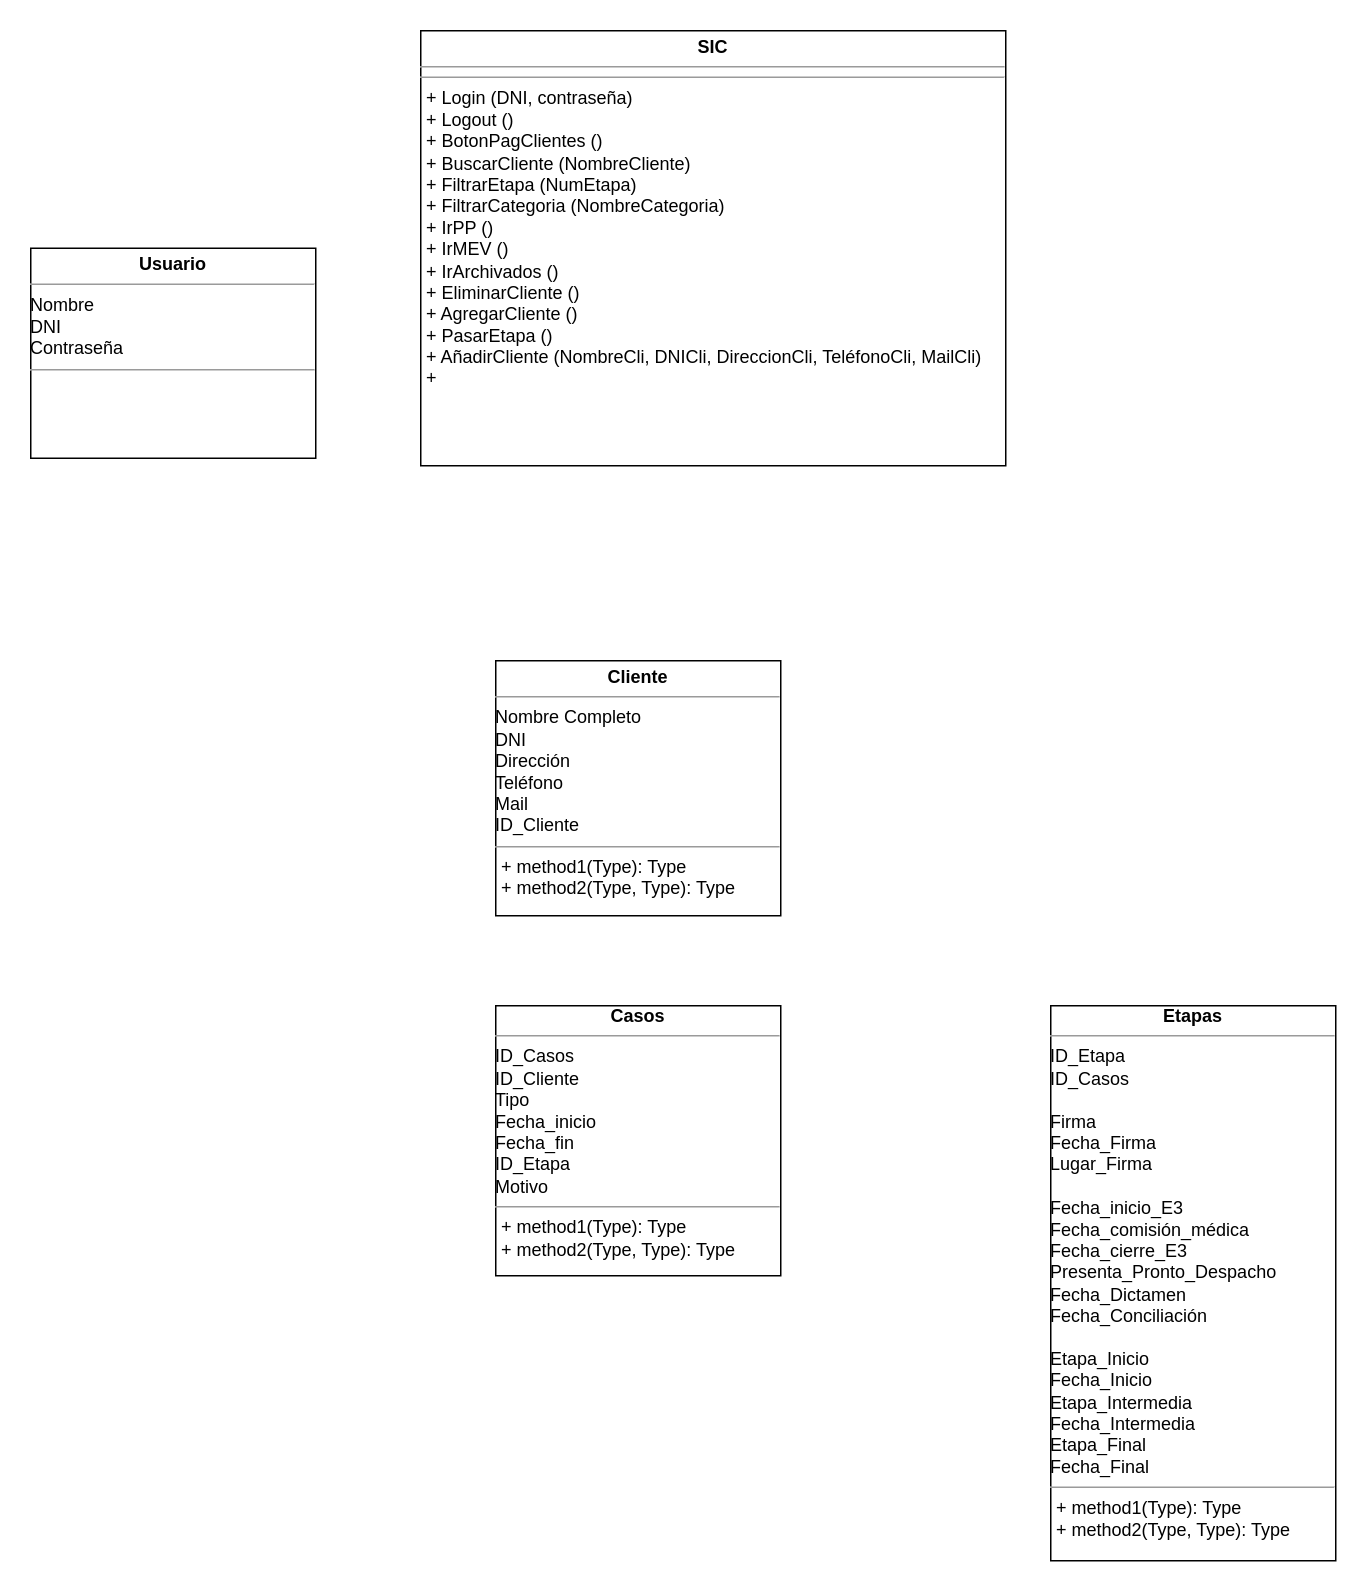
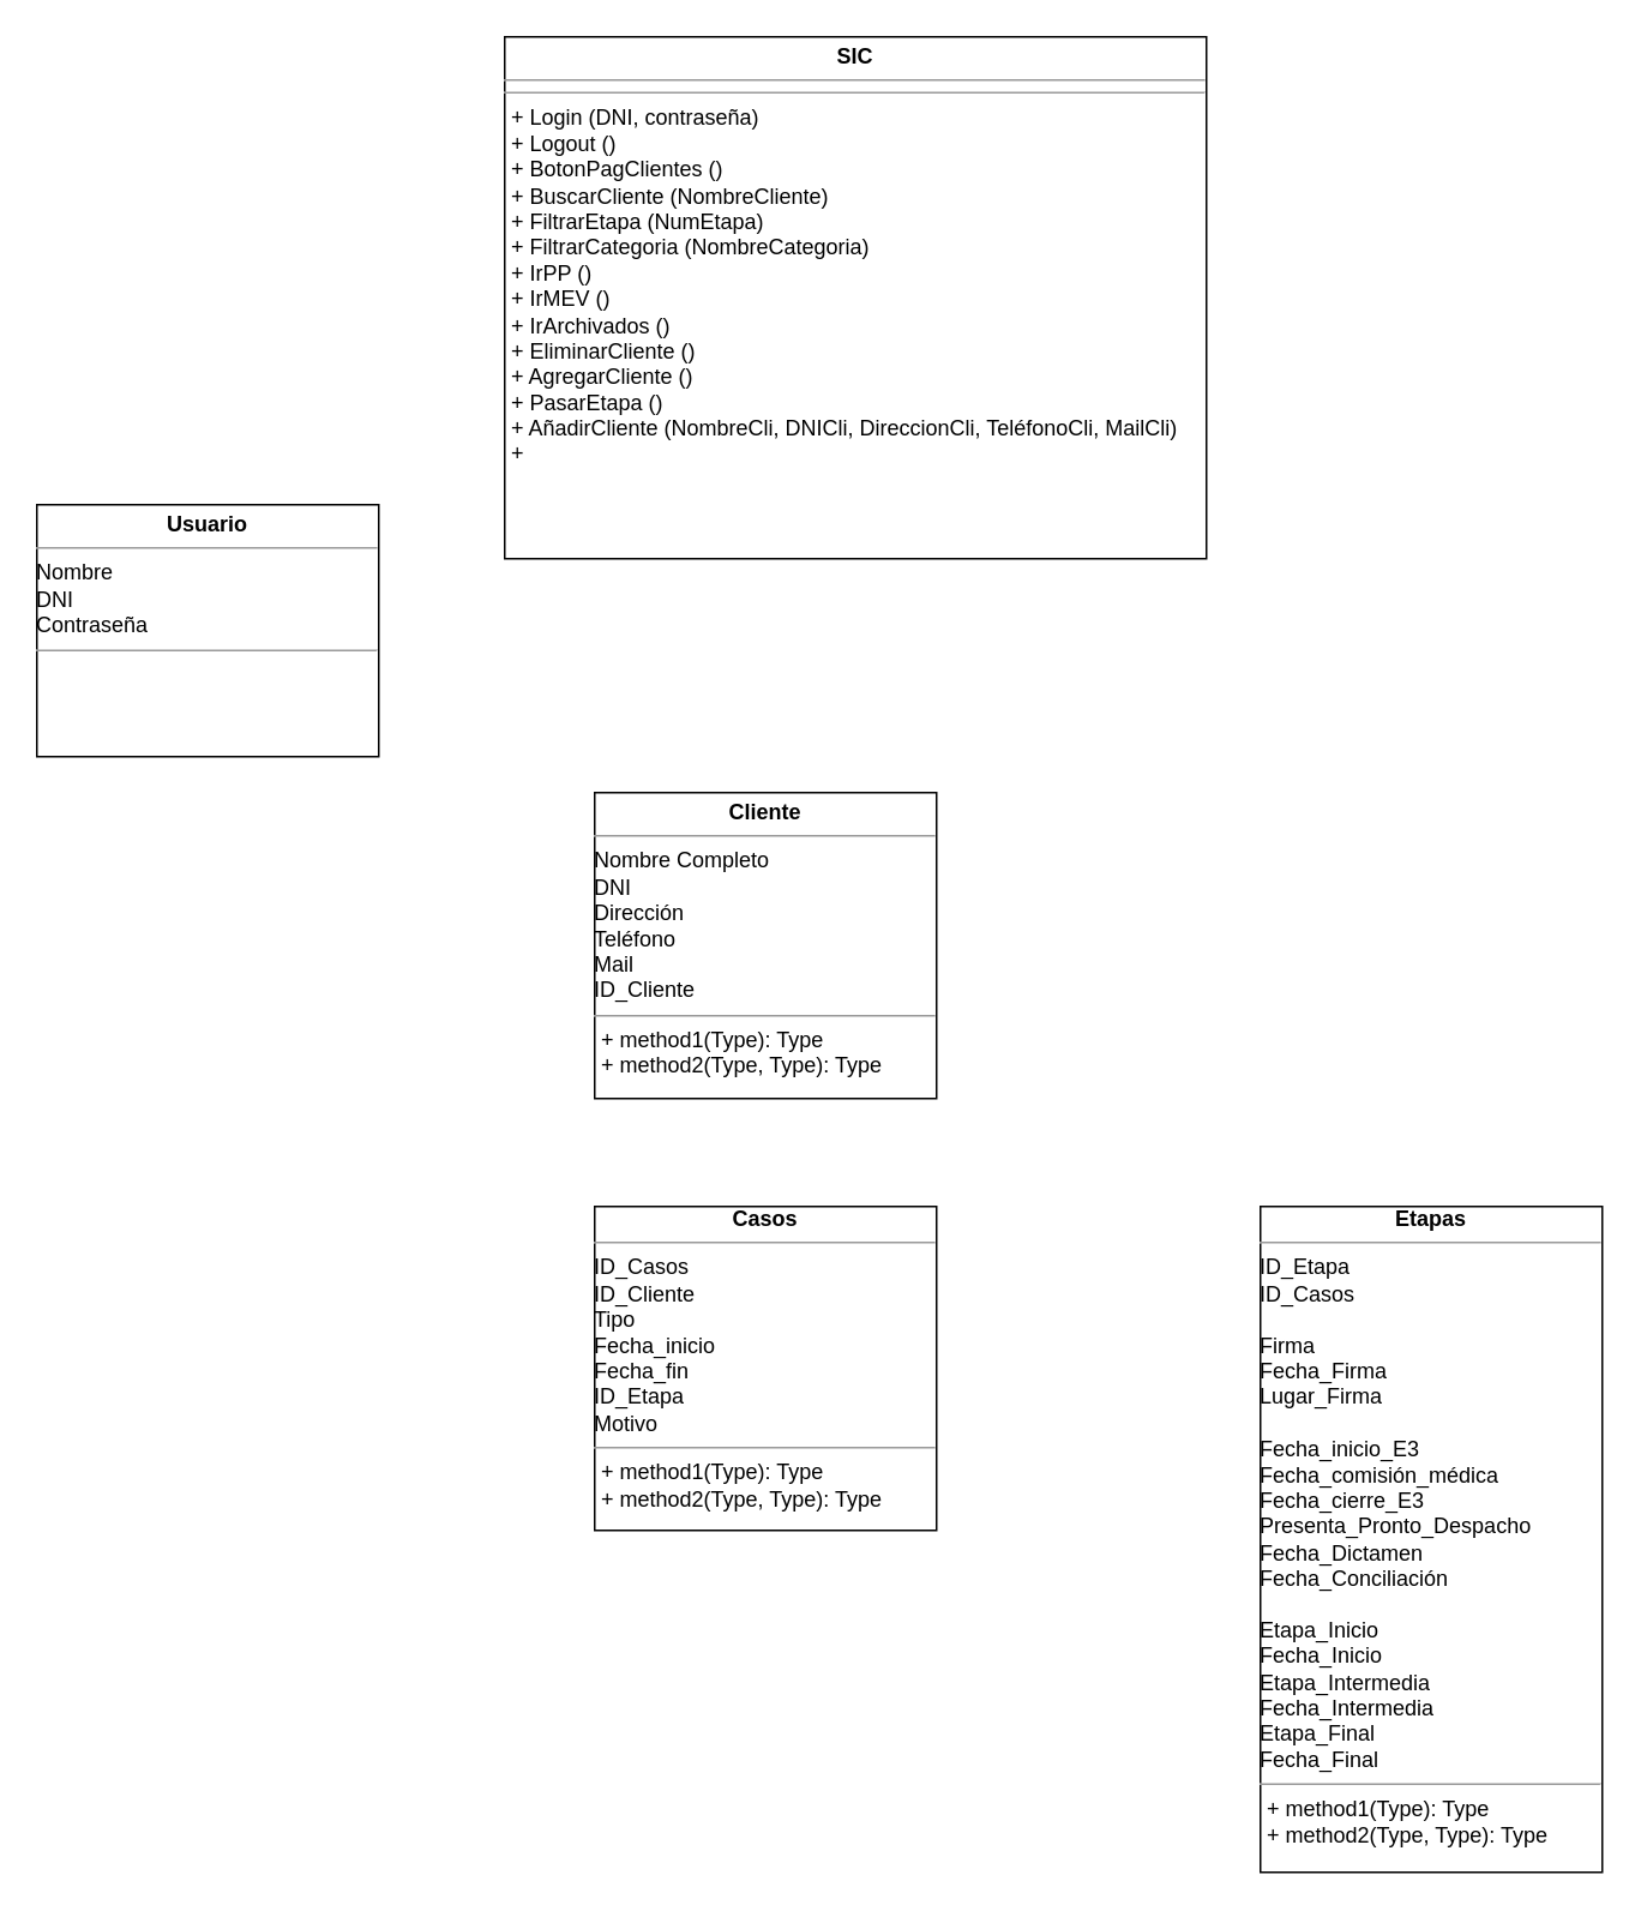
- <mxCell id="2" value="&lt;p style=&quot;margin: 0px ; margin-top: 4px ; text-align: center&quot;&gt;&lt;b&gt;Usuario&lt;/b&gt;&lt;br&gt;&lt;/p&gt;&lt;hr size=&quot;1&quot;&gt;&lt;div&gt;Nombre&lt;/div&gt;&lt;div&gt;DNI&lt;/div&gt;&lt;div&gt;Contraseña&lt;br&gt;&lt;/div&gt;&lt;hr size=&quot;1&quot;&gt;" style="verticalAlign=top;align=left;overflow=fill;fontSize=12;fontFamily=Helvetica;html=1;" vertex="1" parent="1"><mxGeometry x="20" y="165" width="190" height="140" as="geometry" /></mxCell>
+ <mxCell id="2" value="&lt;p style=&quot;margin: 0px ; margin-top: 4px ; text-align: center&quot;&gt;&lt;b&gt;Usuario&lt;/b&gt;&lt;br&gt;&lt;/p&gt;&lt;hr size=&quot;1&quot;&gt;&lt;div&gt;Nombre&lt;/div&gt;&lt;div&gt;DNI&lt;/div&gt;&lt;div&gt;Contraseña&lt;br&gt;&lt;/div&gt;&lt;hr size=&quot;1&quot;&gt;" style="verticalAlign=top;align=left;overflow=fill;fontSize=12;fontFamily=Helvetica;html=1;" vertex="1" parent="1"><mxGeometry x="20" y="280" width="190" height="140" as="geometry" /></mxCell>
